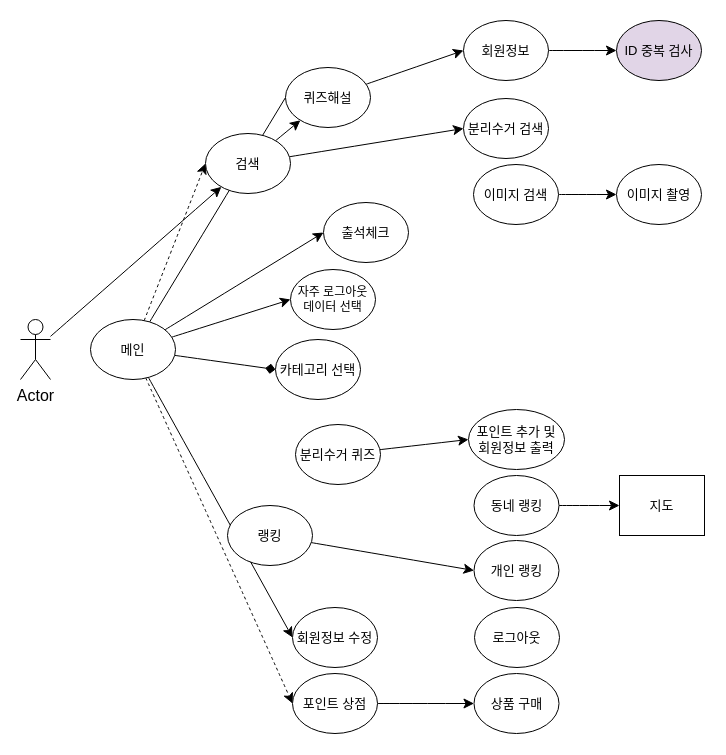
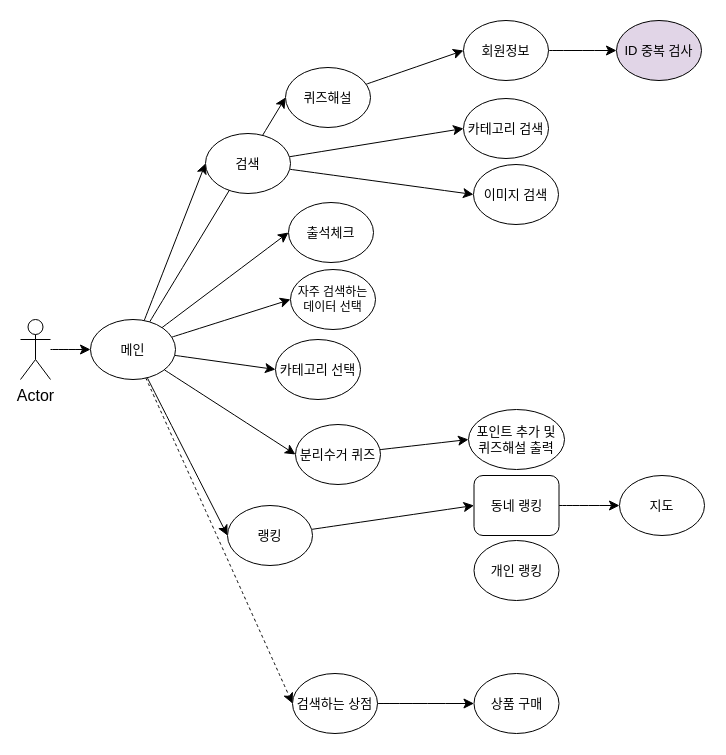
- <mxCell id="15" style="edgeStyle=none;curved=1;rounded=0;orthogonalLoop=1;jettySize=auto;html=1;entryX=0;entryY=0.5;entryDx=0;entryDy=0;fontSize=12;startSize=8;endSize=8;endArrow=none;" edge="1" parent="1" source="16" target="35"><mxGeometry relative="1" as="geometry" /></mxCell>
+ <mxCell id="15" style="edgeStyle=none;curved=1;rounded=0;orthogonalLoop=1;jettySize=auto;html=1;entryX=0;entryY=0.5;entryDx=0;entryDy=0;fontSize=12;startSize=8;endSize=8;" edge="1" parent="1" source="16" target="35"><mxGeometry relative="1" as="geometry" /></mxCell>
- <mxCell id="18" value="분리수거 검색" style="ellipse;whiteSpace=wrap;html=1;fontSize=13;" vertex="1" parent="1"><mxGeometry x="463" y="98" width="85" height="60" as="geometry" /></mxCell>
+ <mxCell id="18" value="카테고리 검색" style="ellipse;whiteSpace=wrap;html=1;fontSize=13;" vertex="1" parent="1"><mxGeometry x="463" y="98" width="85" height="60" as="geometry" /></mxCell>
- <mxCell id="38" style="edgeStyle=none;curved=1;rounded=0;orthogonalLoop=1;jettySize=auto;html=1;fontSize=12;startSize=8;endSize=8;" edge="1" parent="1" source="39" target="35"><mxGeometry relative="1" as="geometry" /></mxCell>
+ <mxCell id="38" style="edgeStyle=none;curved=1;rounded=0;orthogonalLoop=1;jettySize=auto;html=1;entryX=0;entryY=0.5;entryDx=0;entryDy=0;fontSize=12;startSize=8;endSize=8;" edge="1" parent="1" source="39" target="41"><mxGeometry relative="1" as="geometry" /></mxCell>
- <mxCell id="40" style="edgeStyle=none;curved=1;rounded=0;orthogonalLoop=1;jettySize=auto;html=1;entryX=0;entryY=0.5;entryDx=0;entryDy=0;fontSize=12;startSize=8;endSize=8;" edge="1" parent="1" source="41" target="20"><mxGeometry relative="1" as="geometry" /></mxCell>
- <mxCell id="20" value="이미지 촬영" style="ellipse;whiteSpace=wrap;html=1;fontSize=13;" vertex="1" parent="1"><mxGeometry x="616" y="164" width="85" height="60" as="geometry" /></mxCell>
- <mxCell id="27" value="출석체크" style="ellipse;whiteSpace=wrap;html=1;fontSize=13;" vertex="1" parent="1"><mxGeometry x="323" y="202" width="85" height="60" as="geometry" /></mxCell>
+ <mxCell id="27" value="출석체크" style="ellipse;whiteSpace=wrap;html=1;fontSize=13;" vertex="1" parent="1"><mxGeometry x="288" y="202" width="85" height="60" as="geometry" /></mxCell>
- <mxCell id="14" style="edgeStyle=none;curved=1;rounded=0;orthogonalLoop=1;jettySize=auto;html=1;entryX=0;entryY=0.5;entryDx=0;entryDy=0;fontSize=12;startSize=8;endSize=8;dashed=1;" edge="1" parent="1" source="16" target="39"><mxGeometry relative="1" as="geometry" /></mxCell>
+ <mxCell id="14" style="edgeStyle=none;curved=1;rounded=0;orthogonalLoop=1;jettySize=auto;html=1;entryX=0;entryY=0.5;entryDx=0;entryDy=0;fontSize=12;startSize=8;endSize=8;" edge="1" parent="1" source="16" target="39"><mxGeometry relative="1" as="geometry" /></mxCell>
- <mxCell id="2" style="edgeStyle=none;curved=1;rounded=0;orthogonalLoop=1;jettySize=auto;html=1;fontSize=12;startSize=8;endSize=8;" edge="1" parent="1" source="3" target="39"><mxGeometry relative="1" as="geometry" /></mxCell>
+ <mxCell id="2" style="edgeStyle=none;curved=1;rounded=0;orthogonalLoop=1;jettySize=auto;html=1;entryX=0;entryY=0.5;entryDx=0;entryDy=0;fontSize=12;startSize=8;endSize=8;" edge="1" parent="1" source="3" target="16"><mxGeometry relative="1" as="geometry" /></mxCell>
- <mxCell id="19" value="자주 로그아웃 데이터 선택" style="ellipse;whiteSpace=wrap;html=1;fontSize=12;" vertex="1" parent="1"><mxGeometry x="290" y="269" width="85" height="60" as="geometry" /></mxCell>
+ <mxCell id="19" value="자주 검색하는 데이터 선택" style="ellipse;whiteSpace=wrap;html=1;fontSize=12;" vertex="1" parent="1"><mxGeometry x="290" y="269" width="85" height="60" as="geometry" /></mxCell>
- <mxCell id="11" style="edgeStyle=none;curved=1;rounded=0;orthogonalLoop=1;jettySize=auto;html=1;entryX=0;entryY=0.5;entryDx=0;entryDy=0;fontSize=12;startSize=8;endSize=8;endArrow=diamond;" edge="1" parent="1" source="16" target="24"><mxGeometry relative="1" as="geometry" /></mxCell>
+ <mxCell id="11" style="edgeStyle=none;curved=1;rounded=0;orthogonalLoop=1;jettySize=auto;html=1;entryX=0;entryY=0.5;entryDx=0;entryDy=0;fontSize=12;startSize=8;endSize=8;" edge="1" parent="1" source="16" target="24"><mxGeometry relative="1" as="geometry" /></mxCell>
+ <mxCell id="10" style="edgeStyle=none;curved=1;rounded=0;orthogonalLoop=1;jettySize=auto;html=1;entryX=0;entryY=0.5;entryDx=0;entryDy=0;fontSize=12;startSize=8;endSize=8;" edge="1" parent="1" source="16" target="26"><mxGeometry relative="1" as="geometry" /></mxCell>
- <mxCell id="42" value="포인트 추가 및 회원정보 출력" style="ellipse;whiteSpace=wrap;html=1;fontSize=13;" vertex="1" parent="1"><mxGeometry x="468" y="409" width="96" height="60" as="geometry" /></mxCell>
+ <mxCell id="42" value="포인트 추가 및 퀴즈해설 출력" style="ellipse;whiteSpace=wrap;html=1;fontSize=13;" vertex="1" parent="1"><mxGeometry x="468" y="409" width="96" height="60" as="geometry" /></mxCell>
- <mxCell id="8" style="edgeStyle=none;curved=1;rounded=0;orthogonalLoop=1;jettySize=auto;html=1;entryX=0;entryY=0.5;entryDx=0;entryDy=0;fontSize=12;startSize=8;endSize=8;" edge="1" parent="1" source="16" target="30"><mxGeometry relative="1" as="geometry" /></mxCell>
+ <mxCell id="9" style="edgeStyle=none;curved=1;rounded=0;orthogonalLoop=1;jettySize=auto;html=1;entryX=0;entryY=0.5;entryDx=0;entryDy=0;fontSize=12;startSize=8;endSize=8;" edge="1" parent="1" source="16" target="33"><mxGeometry relative="1" as="geometry" /></mxCell>
- <mxCell id="22" value="동네 랭킹" style="ellipse;whiteSpace=wrap;html=1;fontSize=13;" vertex="1" parent="1"><mxGeometry x="473.5" y="475" width="85" height="60" as="geometry" /></mxCell>
+ <mxCell id="22" value="동네 랭킹" style="whiteSpace=wrap;html=1;fontSize=13;rounded=1;" vertex="1" parent="1"><mxGeometry x="473.5" y="475" width="85" height="60" as="geometry" /></mxCell>
- <mxCell id="36" value="지도" style="whiteSpace=wrap;html=1;fontSize=13;rounded=0;" vertex="1" parent="1"><mxGeometry x="619" y="475" width="85" height="60" as="geometry" /></mxCell>
+ <mxCell id="36" value="지도" style="ellipse;whiteSpace=wrap;html=1;fontSize=13;" vertex="1" parent="1"><mxGeometry x="619" y="475" width="85" height="60" as="geometry" /></mxCell>
+ <mxCell id="31" style="edgeStyle=none;curved=1;rounded=0;orthogonalLoop=1;jettySize=auto;html=1;entryX=0;entryY=0.5;entryDx=0;entryDy=0;fontSize=12;startSize=8;endSize=8;" edge="1" parent="1" source="33" target="22"><mxGeometry relative="1" as="geometry" /></mxCell>
- <mxCell id="32" style="edgeStyle=none;curved=1;rounded=0;orthogonalLoop=1;jettySize=auto;html=1;entryX=0;entryY=0.5;entryDx=0;entryDy=0;fontSize=12;startSize=8;endSize=8;" edge="1" parent="1" source="33" target="23"><mxGeometry relative="1" as="geometry" /></mxCell>
- <mxCell id="30" value="회원정보 수정" style="ellipse;whiteSpace=wrap;html=1;fontSize=13;" vertex="1" parent="1"><mxGeometry x="292" y="607" width="85" height="60" as="geometry" /></mxCell>
- <mxCell id="17" value="로그아웃" style="ellipse;whiteSpace=wrap;html=1;fontSize=13;" vertex="1" parent="1"><mxGeometry x="474" y="607" width="85" height="60" as="geometry" /></mxCell>
- <mxCell id="29" value="포인트 상점" style="ellipse;whiteSpace=wrap;html=1;fontSize=13;" vertex="1" parent="1"><mxGeometry x="292" y="673" width="85" height="60" as="geometry" /></mxCell>
+ <mxCell id="29" value="검색하는 상점" style="ellipse;whiteSpace=wrap;html=1;fontSize=13;" vertex="1" parent="1"><mxGeometry x="292" y="673" width="85" height="60" as="geometry" /></mxCell>
